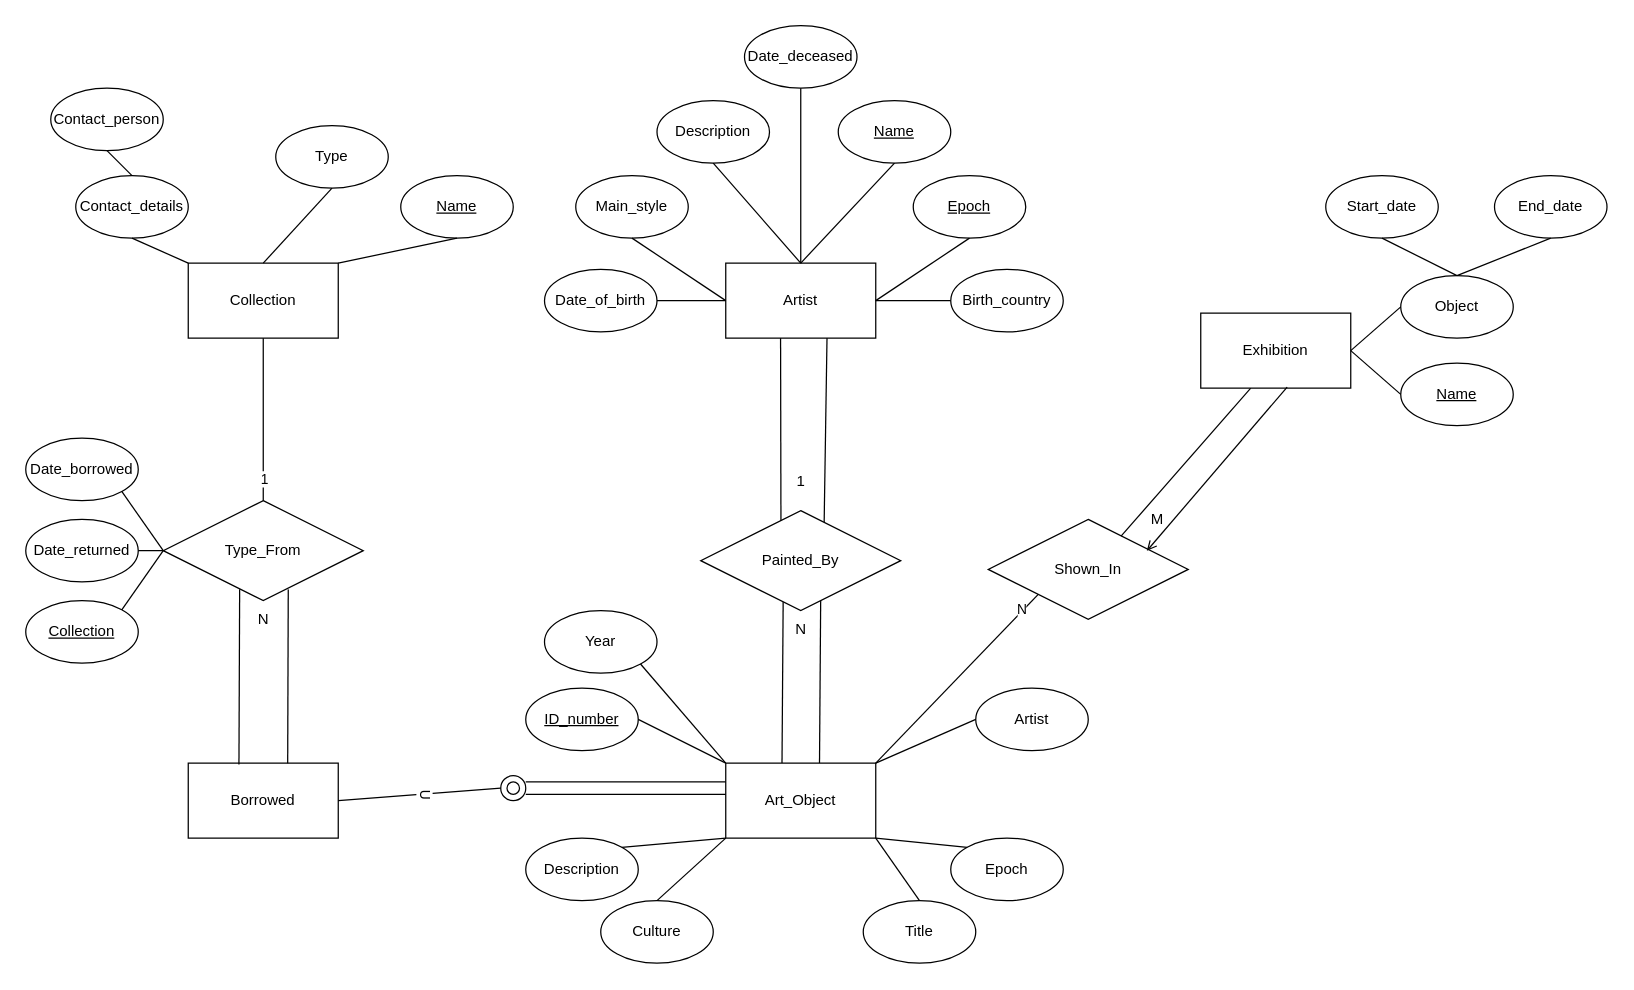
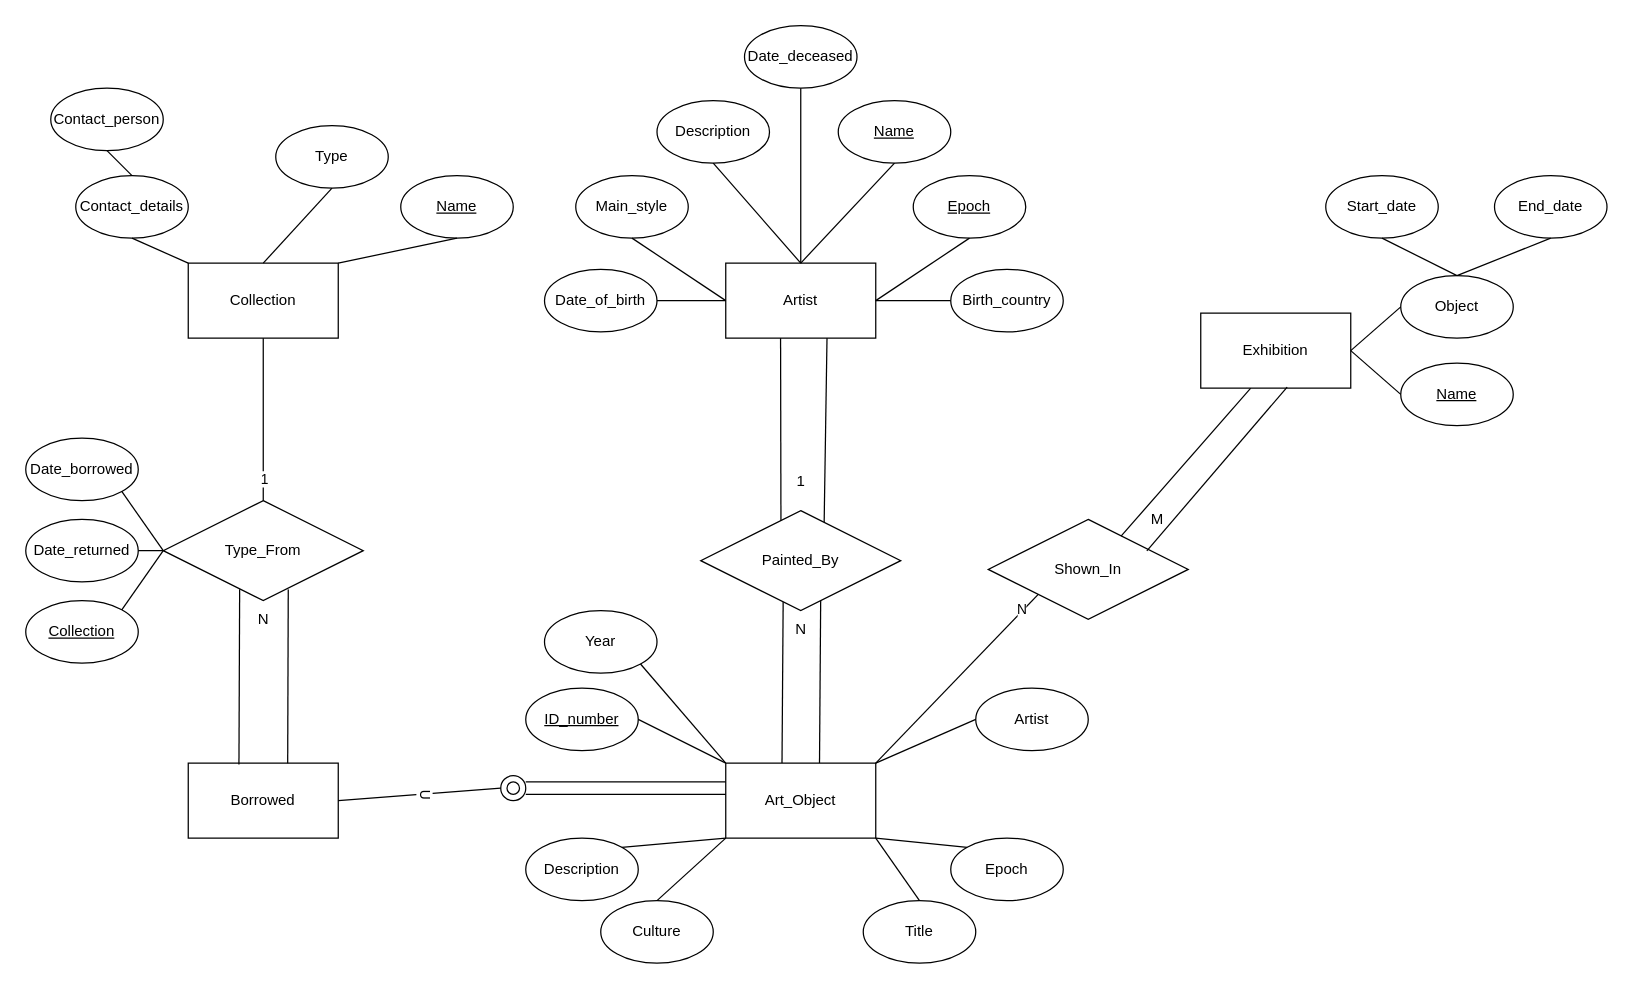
- <mxCell id="72" value="" style="endArrow=open;html=1;rounded=0;entryX=0.793;entryY=0.315;entryDx=0;entryDy=0;entryPerimeter=0;exitX=0.576;exitY=0.986;exitDx=0;exitDy=0;exitPerimeter=0;" edge="1" parent="1" source="71" target="39"><mxGeometry width="50" height="50" relative="1" as="geometry"><mxPoint x="1020" y="320" as="sourcePoint" /><mxPoint x="920" y="437" as="targetPoint" /></mxGeometry></mxCell>
+ <mxCell id="72" value="" style="endArrow=none;html=1;rounded=0;entryX=0.793;entryY=0.315;entryDx=0;entryDy=0;entryPerimeter=0;exitX=0.576;exitY=0.986;exitDx=0;exitDy=0;exitPerimeter=0;" edge="1" parent="1" source="71" target="39"><mxGeometry width="50" height="50" relative="1" as="geometry"><mxPoint x="1020" y="320" as="sourcePoint" /><mxPoint x="920" y="437" as="targetPoint" /></mxGeometry></mxCell>
